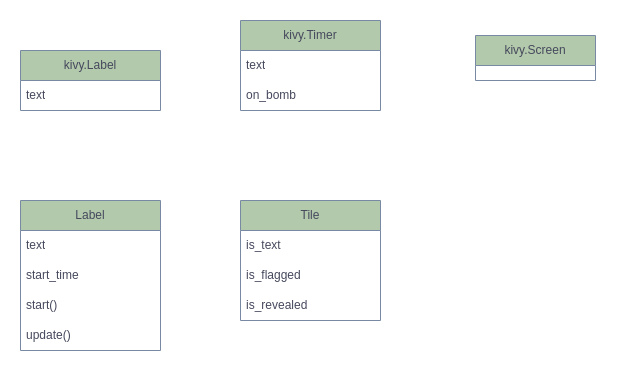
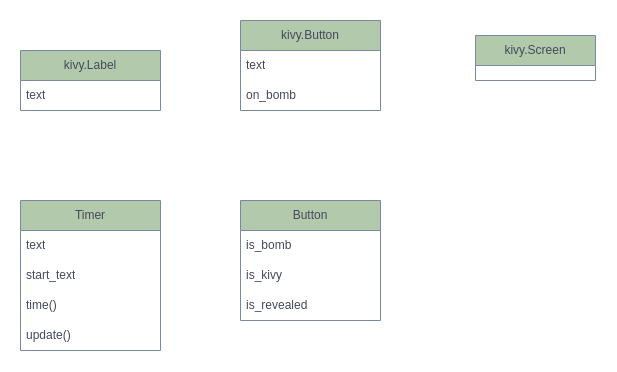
- <mxCell id="9" value="kivy.Timer" style="swimlane;fontStyle=0;childLayout=stackLayout;horizontal=1;startSize=30;horizontalStack=0;resizeParent=1;resizeParentMax=0;resizeLast=0;collapsible=1;marginBottom=0;whiteSpace=wrap;html=1;fillColor=#B2C9AB;strokeColor=#788AA3;fontColor=#46495D;rounded=0;" vertex="1" parent="1"><mxGeometry x="240" y="20" width="140" height="90" as="geometry" /></mxCell>
+ <mxCell id="9" value="kivy.Button" style="swimlane;fontStyle=0;childLayout=stackLayout;horizontal=1;startSize=30;horizontalStack=0;resizeParent=1;resizeParentMax=0;resizeLast=0;collapsible=1;marginBottom=0;whiteSpace=wrap;html=1;fillColor=#B2C9AB;strokeColor=#788AA3;fontColor=#46495D;rounded=0;" vertex="1" parent="1"><mxGeometry x="240" y="20" width="140" height="90" as="geometry" /></mxCell>
- <mxCell id="4" value="Label" style="swimlane;fontStyle=0;childLayout=stackLayout;horizontal=1;startSize=30;horizontalStack=0;resizeParent=1;resizeParentMax=0;resizeLast=0;collapsible=1;marginBottom=0;whiteSpace=wrap;html=1;fillColor=#B2C9AB;strokeColor=#788AA3;fontColor=#46495D;rounded=0;" vertex="1" parent="1"><mxGeometry x="20" y="200" width="140" height="150" as="geometry" /></mxCell>
+ <mxCell id="4" value="Timer" style="swimlane;fontStyle=0;childLayout=stackLayout;horizontal=1;startSize=30;horizontalStack=0;resizeParent=1;resizeParentMax=0;resizeLast=0;collapsible=1;marginBottom=0;whiteSpace=wrap;html=1;fillColor=#B2C9AB;strokeColor=#788AA3;fontColor=#46495D;rounded=0;" vertex="1" parent="1"><mxGeometry x="20" y="200" width="140" height="150" as="geometry" /></mxCell>
- <mxCell id="12" value="Tile" style="swimlane;fontStyle=0;childLayout=stackLayout;horizontal=1;startSize=30;horizontalStack=0;resizeParent=1;resizeParentMax=0;resizeLast=0;collapsible=1;marginBottom=0;whiteSpace=wrap;html=1;fillColor=#B2C9AB;strokeColor=#788AA3;fontColor=#46495D;rounded=0;" vertex="1" parent="1"><mxGeometry x="240" y="200" width="140" height="120" as="geometry" /></mxCell>
+ <mxCell id="12" value="Button" style="swimlane;fontStyle=0;childLayout=stackLayout;horizontal=1;startSize=30;horizontalStack=0;resizeParent=1;resizeParentMax=0;resizeLast=0;collapsible=1;marginBottom=0;whiteSpace=wrap;html=1;fillColor=#B2C9AB;strokeColor=#788AA3;fontColor=#46495D;rounded=0;" vertex="1" parent="1"><mxGeometry x="240" y="200" width="140" height="120" as="geometry" /></mxCell>
- <mxCell id="13" value="is_text" style="text;strokeColor=none;fillColor=none;align=left;verticalAlign=middle;spacingLeft=4;spacingRight=4;overflow=hidden;points=[[0,0.5],[1,0.5]];portConstraint=eastwest;rotatable=0;whiteSpace=wrap;html=1;fontColor=#46495D;rounded=0;" vertex="1" parent="12"><mxGeometry y="30" width="140" height="30" as="geometry" /></mxCell>
+ <mxCell id="13" value="is_bomb" style="text;strokeColor=none;fillColor=none;align=left;verticalAlign=middle;spacingLeft=4;spacingRight=4;overflow=hidden;points=[[0,0.5],[1,0.5]];portConstraint=eastwest;rotatable=0;whiteSpace=wrap;html=1;fontColor=#46495D;rounded=0;" vertex="1" parent="12"><mxGeometry y="30" width="140" height="30" as="geometry" /></mxCell>
- <mxCell id="6" value="start_time" style="text;strokeColor=none;fillColor=none;align=left;verticalAlign=middle;spacingLeft=4;spacingRight=4;overflow=hidden;points=[[0,0.5],[1,0.5]];portConstraint=eastwest;rotatable=0;whiteSpace=wrap;html=1;fontColor=#46495D;rounded=0;" vertex="1" parent="4"><mxGeometry y="60" width="140" height="30" as="geometry" /></mxCell>
+ <mxCell id="6" value="start_text" style="text;strokeColor=none;fillColor=none;align=left;verticalAlign=middle;spacingLeft=4;spacingRight=4;overflow=hidden;points=[[0,0.5],[1,0.5]];portConstraint=eastwest;rotatable=0;whiteSpace=wrap;html=1;fontColor=#46495D;rounded=0;" vertex="1" parent="4"><mxGeometry y="60" width="140" height="30" as="geometry" /></mxCell>
- <mxCell id="14" value="is_flagged" style="text;strokeColor=none;fillColor=none;align=left;verticalAlign=middle;spacingLeft=4;spacingRight=4;overflow=hidden;points=[[0,0.5],[1,0.5]];portConstraint=eastwest;rotatable=0;whiteSpace=wrap;html=1;fontColor=#46495D;rounded=0;" vertex="1" parent="12"><mxGeometry y="60" width="140" height="30" as="geometry" /></mxCell>
+ <mxCell id="14" value="is_kivy" style="text;strokeColor=none;fillColor=none;align=left;verticalAlign=middle;spacingLeft=4;spacingRight=4;overflow=hidden;points=[[0,0.5],[1,0.5]];portConstraint=eastwest;rotatable=0;whiteSpace=wrap;html=1;fontColor=#46495D;rounded=0;" vertex="1" parent="12"><mxGeometry y="60" width="140" height="30" as="geometry" /></mxCell>
- <mxCell id="7" value="start()" style="text;strokeColor=none;fillColor=none;align=left;verticalAlign=middle;spacingLeft=4;spacingRight=4;overflow=hidden;points=[[0,0.5],[1,0.5]];portConstraint=eastwest;rotatable=0;whiteSpace=wrap;html=1;fontColor=#46495D;rounded=0;" vertex="1" parent="4"><mxGeometry y="90" width="140" height="30" as="geometry" /></mxCell>
+ <mxCell id="7" value="time()" style="text;strokeColor=none;fillColor=none;align=left;verticalAlign=middle;spacingLeft=4;spacingRight=4;overflow=hidden;points=[[0,0.5],[1,0.5]];portConstraint=eastwest;rotatable=0;whiteSpace=wrap;html=1;fontColor=#46495D;rounded=0;" vertex="1" parent="4"><mxGeometry y="90" width="140" height="30" as="geometry" /></mxCell>
